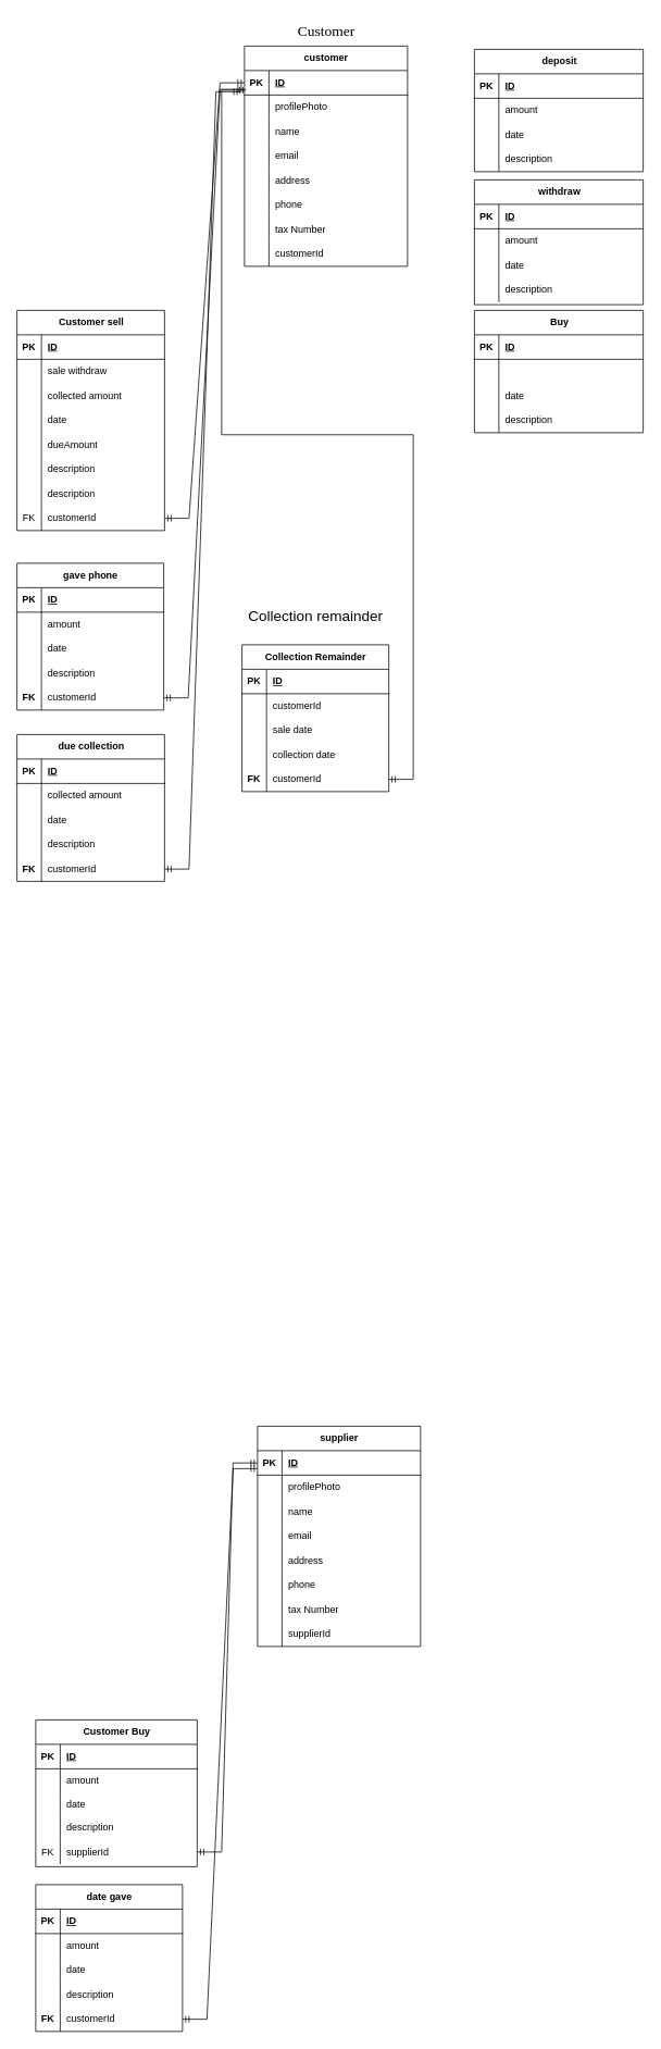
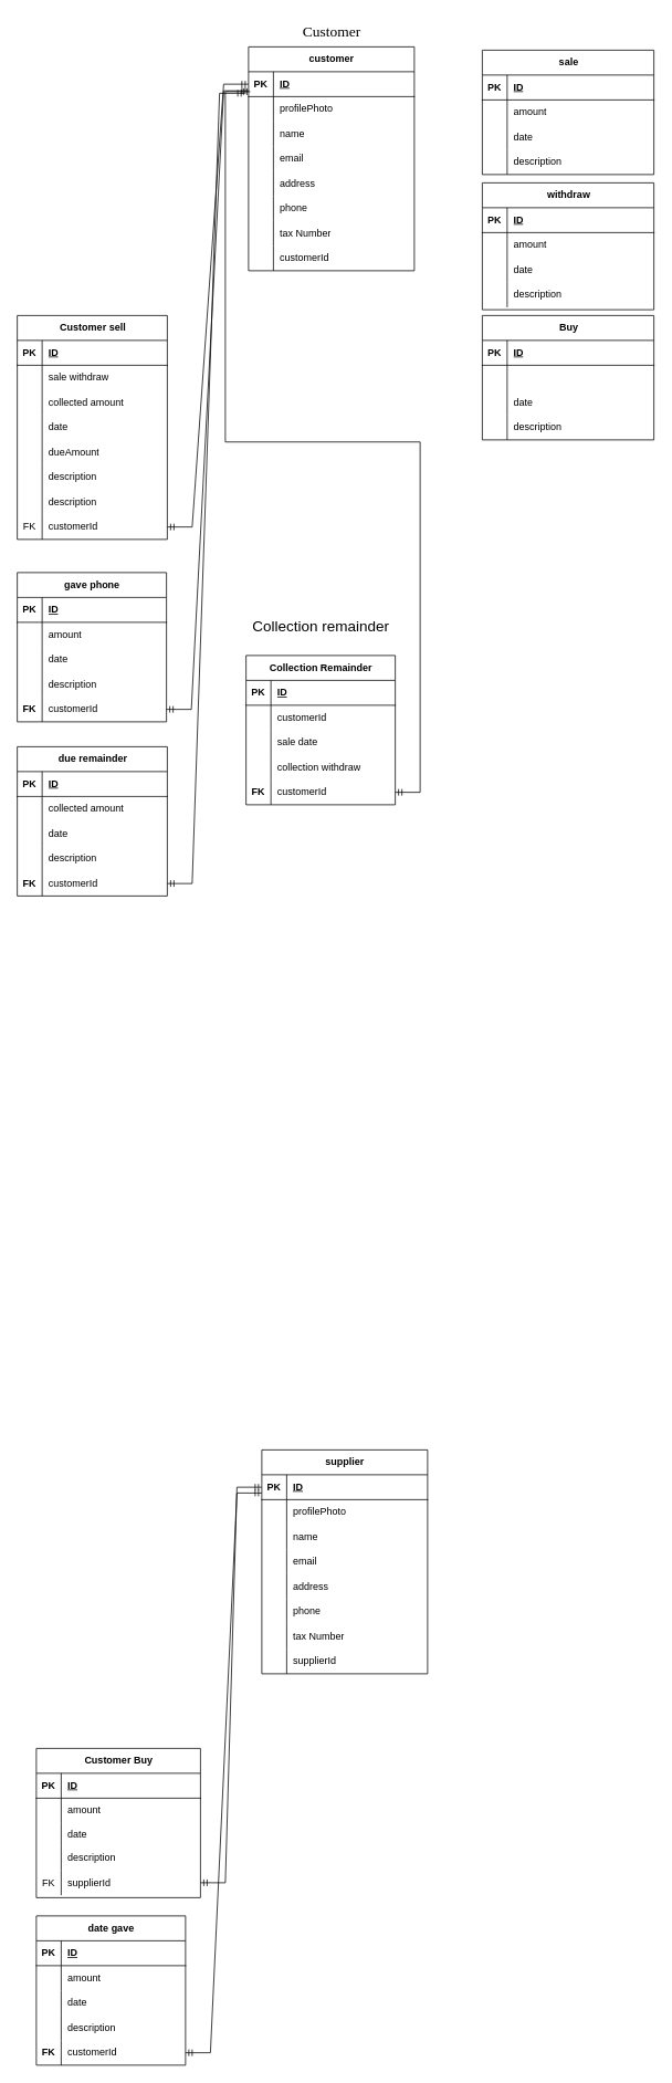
- <mxCell id="122" value="deposit" style="shape=table;startSize=30;container=1;collapsible=1;childLayout=tableLayout;fixedRows=1;rowLines=0;fontStyle=1;align=center;resizeLast=1;html=1;" vertex="1" parent="1"><mxGeometry x="581" y="60" width="207" height="150" as="geometry" /></mxCell>
+ <mxCell id="122" value="sale" style="shape=table;startSize=30;container=1;collapsible=1;childLayout=tableLayout;fixedRows=1;rowLines=0;fontStyle=1;align=center;resizeLast=1;html=1;" vertex="1" parent="1"><mxGeometry x="581" y="60" width="207" height="150" as="geometry" /></mxCell>
- <mxCell id="169" value="due collection" style="shape=table;startSize=30;container=1;collapsible=1;childLayout=tableLayout;fixedRows=1;rowLines=0;fontStyle=1;align=center;resizeLast=1;html=1;" vertex="1" parent="1"><mxGeometry x="20" y="900" width="181" height="180" as="geometry" /></mxCell>
+ <mxCell id="169" value="due remainder" style="shape=table;startSize=30;container=1;collapsible=1;childLayout=tableLayout;fixedRows=1;rowLines=0;fontStyle=1;align=center;resizeLast=1;html=1;" vertex="1" parent="1"><mxGeometry x="20" y="900" width="181" height="180" as="geometry" /></mxCell>
- <mxCell id="199" value="collection date" style="shape=partialRectangle;connectable=0;fillColor=none;top=0;left=0;bottom=0;right=0;align=left;spacingLeft=6;overflow=hidden;whiteSpace=wrap;html=1;" vertex="1" parent="197"><mxGeometry x="30" width="150" height="30" as="geometry"><mxRectangle width="150" height="30" as="alternateBounds" /></mxGeometry></mxCell>
+ <mxCell id="199" value="collection withdraw" style="shape=partialRectangle;connectable=0;fillColor=none;top=0;left=0;bottom=0;right=0;align=left;spacingLeft=6;overflow=hidden;whiteSpace=wrap;html=1;" vertex="1" parent="197"><mxGeometry x="30" width="150" height="30" as="geometry"><mxRectangle width="150" height="30" as="alternateBounds" /></mxGeometry></mxCell>
